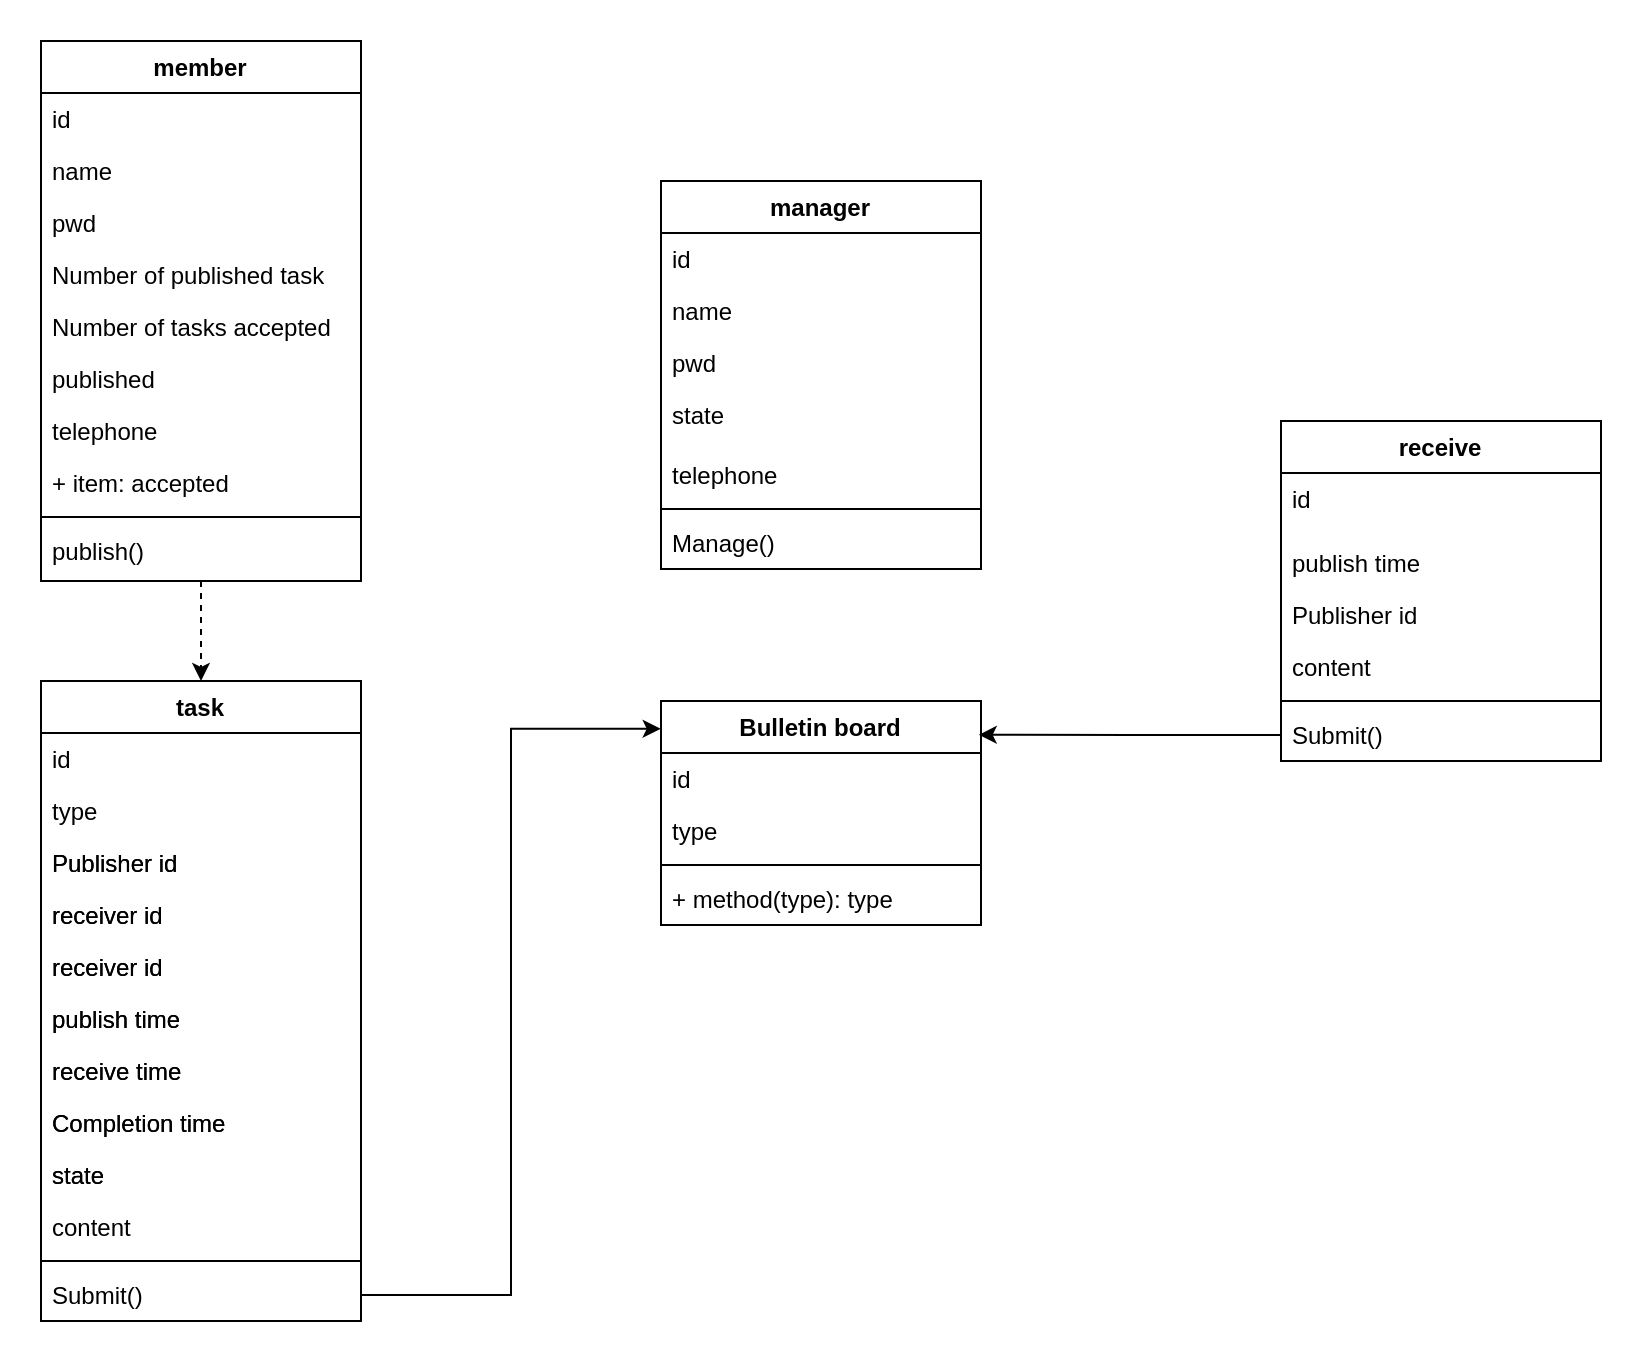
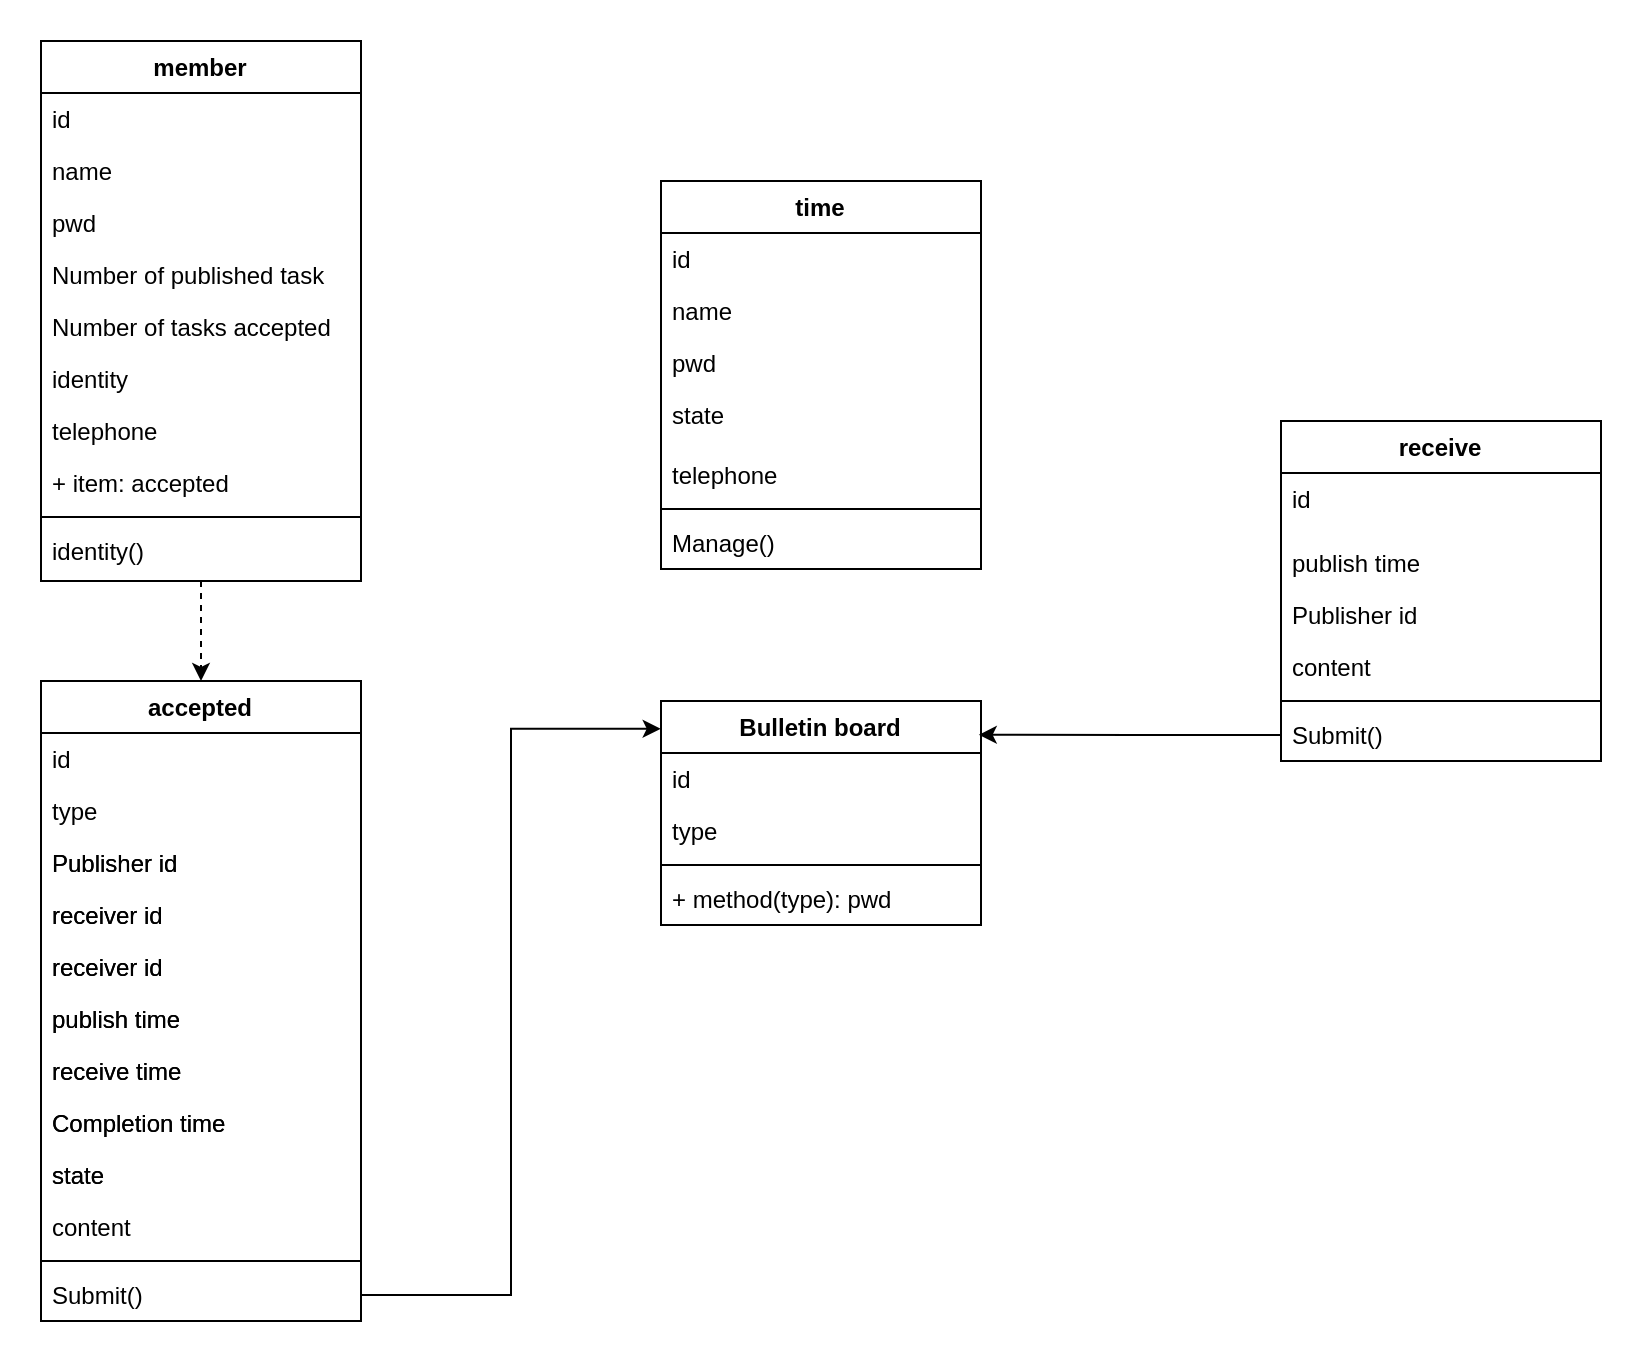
- <mxCell id="14" value="manager" style="swimlane;fontStyle=1;align=center;verticalAlign=top;childLayout=stackLayout;horizontal=1;startSize=26;horizontalStack=0;resizeParent=1;resizeParentMax=0;resizeLast=0;collapsible=1;marginBottom=0;" vertex="1" parent="1"><mxGeometry x="330" y="90" width="160" height="194" as="geometry" /></mxCell>
+ <mxCell id="14" value="time" style="swimlane;fontStyle=1;align=center;verticalAlign=top;childLayout=stackLayout;horizontal=1;startSize=26;horizontalStack=0;resizeParent=1;resizeParentMax=0;resizeLast=0;collapsible=1;marginBottom=0;" vertex="1" parent="1"><mxGeometry x="330" y="90" width="160" height="194" as="geometry" /></mxCell>
- <mxCell id="9" value="published" style="text;strokeColor=none;fillColor=none;align=left;verticalAlign=top;spacingLeft=4;spacingRight=4;overflow=hidden;rotatable=0;points=[[0,0.5],[1,0.5]];portConstraint=eastwest;" vertex="1" parent="3"><mxGeometry y="156" width="160" height="26" as="geometry" /></mxCell>
+ <mxCell id="9" value="identity" style="text;strokeColor=none;fillColor=none;align=left;verticalAlign=top;spacingLeft=4;spacingRight=4;overflow=hidden;rotatable=0;points=[[0,0.5],[1,0.5]];portConstraint=eastwest;" vertex="1" parent="3"><mxGeometry y="156" width="160" height="26" as="geometry" /></mxCell>
- <mxCell id="13" value="publish()" style="text;strokeColor=none;fillColor=none;align=left;verticalAlign=top;spacingLeft=4;spacingRight=4;overflow=hidden;rotatable=0;points=[[0,0.5],[1,0.5]];portConstraint=eastwest;" vertex="1" parent="3"><mxGeometry y="242" width="160" height="28" as="geometry" /></mxCell>
+ <mxCell id="13" value="identity()" style="text;strokeColor=none;fillColor=none;align=left;verticalAlign=top;spacingLeft=4;spacingRight=4;overflow=hidden;rotatable=0;points=[[0,0.5],[1,0.5]];portConstraint=eastwest;" vertex="1" parent="3"><mxGeometry y="242" width="160" height="28" as="geometry" /></mxCell>
- <mxCell id="22" value="task" style="swimlane;fontStyle=1;align=center;verticalAlign=top;childLayout=stackLayout;horizontal=1;startSize=26;horizontalStack=0;resizeParent=1;resizeParentMax=0;resizeLast=0;collapsible=1;marginBottom=0;" vertex="1" parent="1"><mxGeometry x="20" y="340" width="160" height="320" as="geometry" /></mxCell>
+ <mxCell id="22" value="accepted" style="swimlane;fontStyle=1;align=center;verticalAlign=top;childLayout=stackLayout;horizontal=1;startSize=26;horizontalStack=0;resizeParent=1;resizeParentMax=0;resizeLast=0;collapsible=1;marginBottom=0;" vertex="1" parent="1"><mxGeometry x="20" y="340" width="160" height="320" as="geometry" /></mxCell>
- <mxCell id="39" value="+ method(type): type" style="text;strokeColor=none;fillColor=none;align=left;verticalAlign=top;spacingLeft=4;spacingRight=4;overflow=hidden;rotatable=0;points=[[0,0.5],[1,0.5]];portConstraint=eastwest;fontColor=#000000;" vertex="1" parent="35"><mxGeometry y="86" width="160" height="26" as="geometry" /></mxCell>
+ <mxCell id="39" value="+ method(type): pwd" style="text;strokeColor=none;fillColor=none;align=left;verticalAlign=top;spacingLeft=4;spacingRight=4;overflow=hidden;rotatable=0;points=[[0,0.5],[1,0.5]];portConstraint=eastwest;fontColor=#000000;" vertex="1" parent="35"><mxGeometry y="86" width="160" height="26" as="geometry" /></mxCell>
